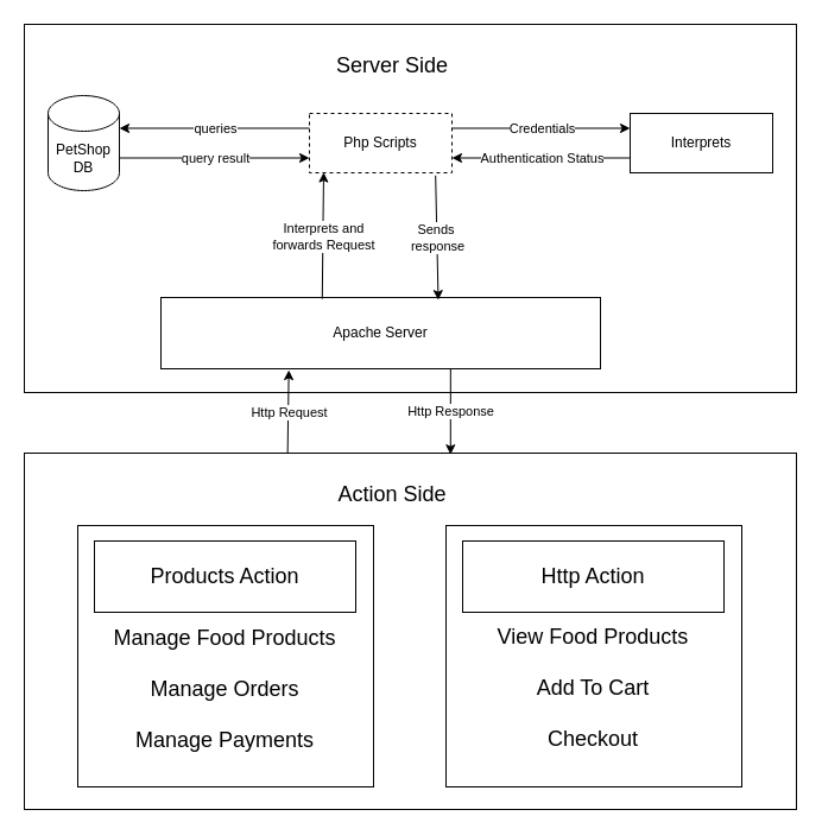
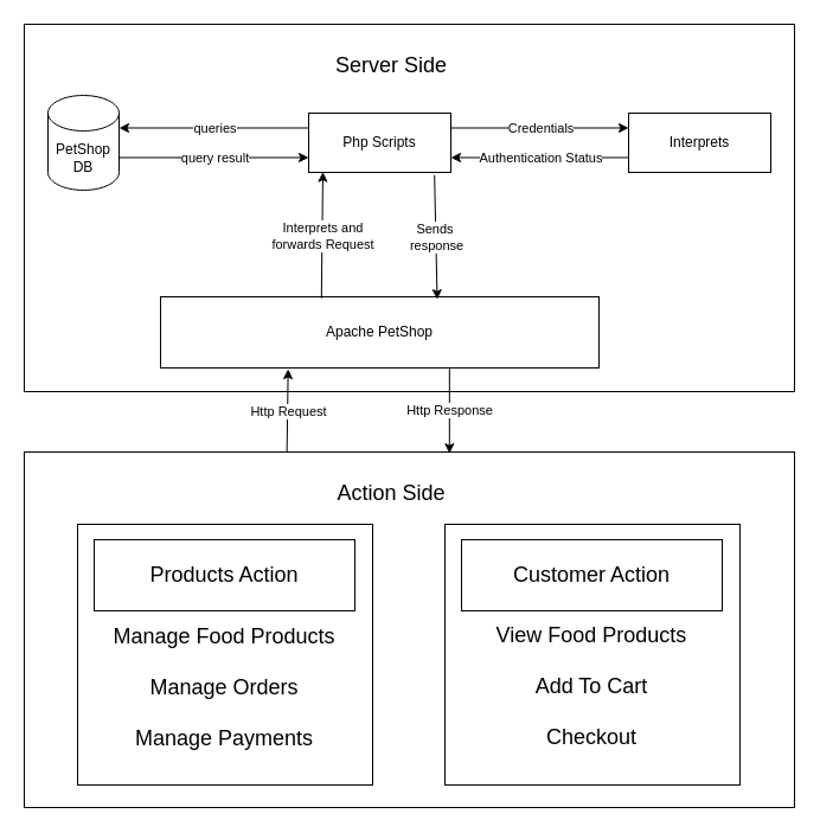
- <mxCell id="4" value="Php Scripts" style="rounded=0;whiteSpace=wrap;html=1;dashed=1;" parent="1" vertex="1"><mxGeometry x="260" y="95" width="120" height="50" as="geometry" /></mxCell>
+ <mxCell id="4" value="Php Scripts" style="rounded=0;whiteSpace=wrap;html=1;" parent="1" vertex="1"><mxGeometry x="260" y="95" width="120" height="50" as="geometry" /></mxCell>
- <mxCell id="6" value="Apache Server" style="rounded=0;whiteSpace=wrap;html=1;" parent="1" vertex="1"><mxGeometry x="135" y="250" width="370" height="60" as="geometry" /></mxCell>
+ <mxCell id="6" value="Apache PetShop" style="rounded=0;whiteSpace=wrap;html=1;" parent="1" vertex="1"><mxGeometry x="135" y="250" width="370" height="60" as="geometry" /></mxCell>
- <mxCell id="25" value="&lt;font style=&quot;font-size: 18px;&quot;&gt;Http Action&lt;/font&gt;" style="rounded=0;whiteSpace=wrap;html=1;" parent="1" vertex="1"><mxGeometry x="389" y="455" width="220" height="60" as="geometry" /></mxCell>
+ <mxCell id="25" value="&lt;font style=&quot;font-size: 18px;&quot;&gt;Customer Action&lt;/font&gt;" style="rounded=0;whiteSpace=wrap;html=1;" parent="1" vertex="1"><mxGeometry x="389" y="455" width="220" height="60" as="geometry" /></mxCell>
